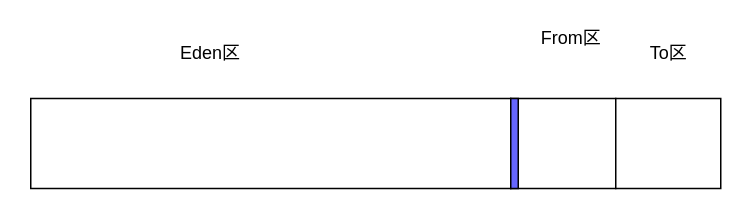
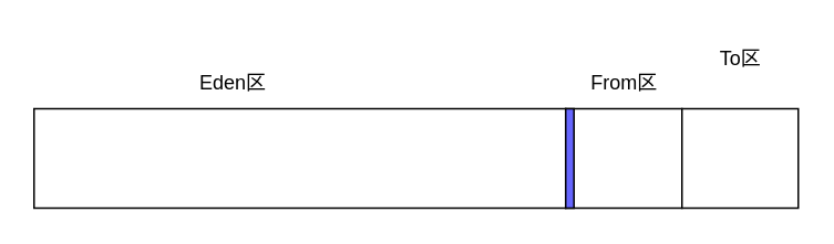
- <mxCell id="5" value="From区" style="text;html=1;strokeColor=none;fillColor=none;align=center;verticalAlign=middle;whiteSpace=wrap;rounded=0;fontColor=#000000;" parent="1" vertex="1"><mxGeometry x="357.5" y="10" width="45" height="30" as="geometry" /></mxCell>
+ <mxCell id="5" value="From区" style="text;html=1;strokeColor=none;fillColor=none;align=center;verticalAlign=middle;whiteSpace=wrap;rounded=0;fontColor=#000000;" parent="1" vertex="1"><mxGeometry x="352.5" y="35" width="45" height="30" as="geometry" /></mxCell>
- <mxCell id="3" value="Eden区" style="text;html=1;strokeColor=none;fillColor=none;align=center;verticalAlign=middle;whiteSpace=wrap;rounded=0;fontColor=#000000;" parent="1" vertex="1"><mxGeometry x="110" y="20" width="60" height="30" as="geometry" /></mxCell>
+ <mxCell id="3" value="Eden区" style="text;html=1;strokeColor=none;fillColor=none;align=center;verticalAlign=middle;whiteSpace=wrap;rounded=0;fontColor=#000000;" parent="1" vertex="1"><mxGeometry x="110" y="35" width="60" height="30" as="geometry" /></mxCell>
